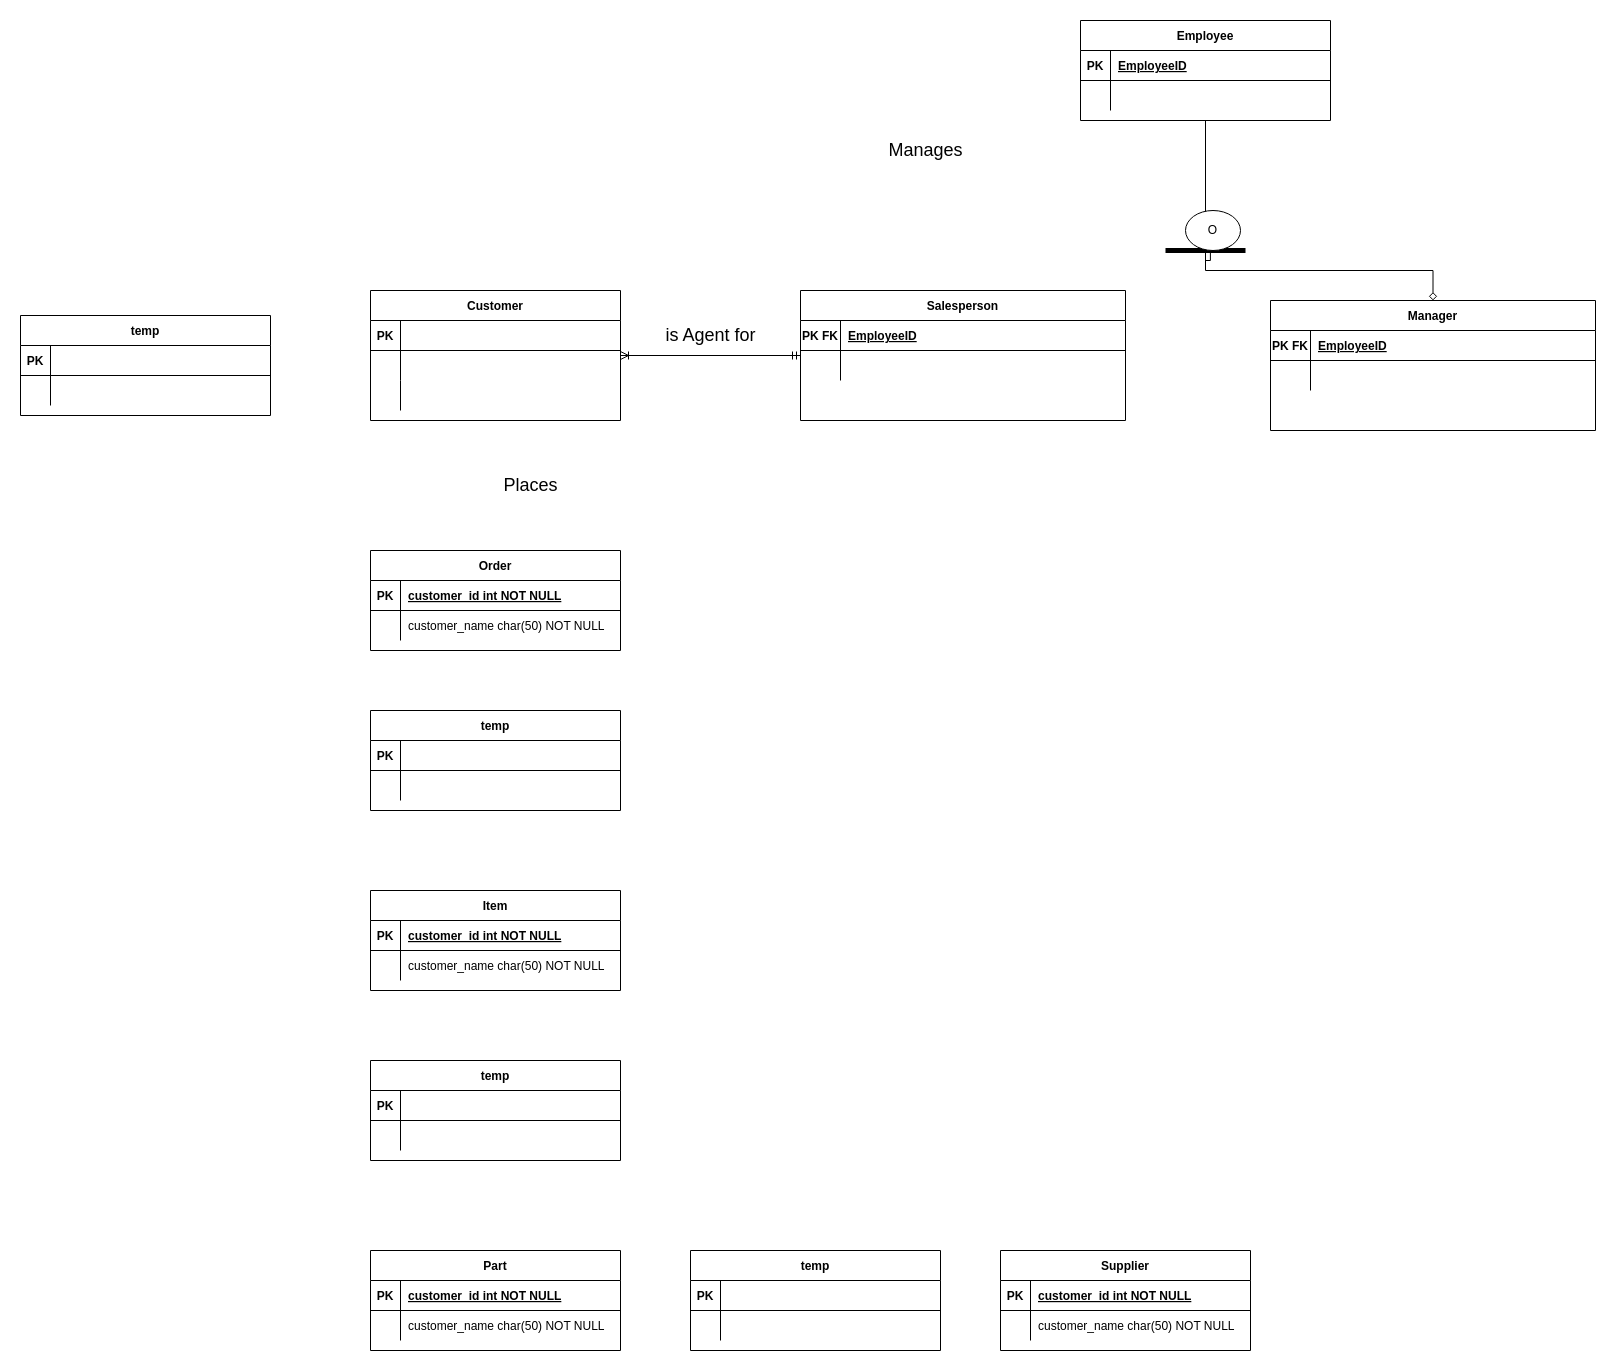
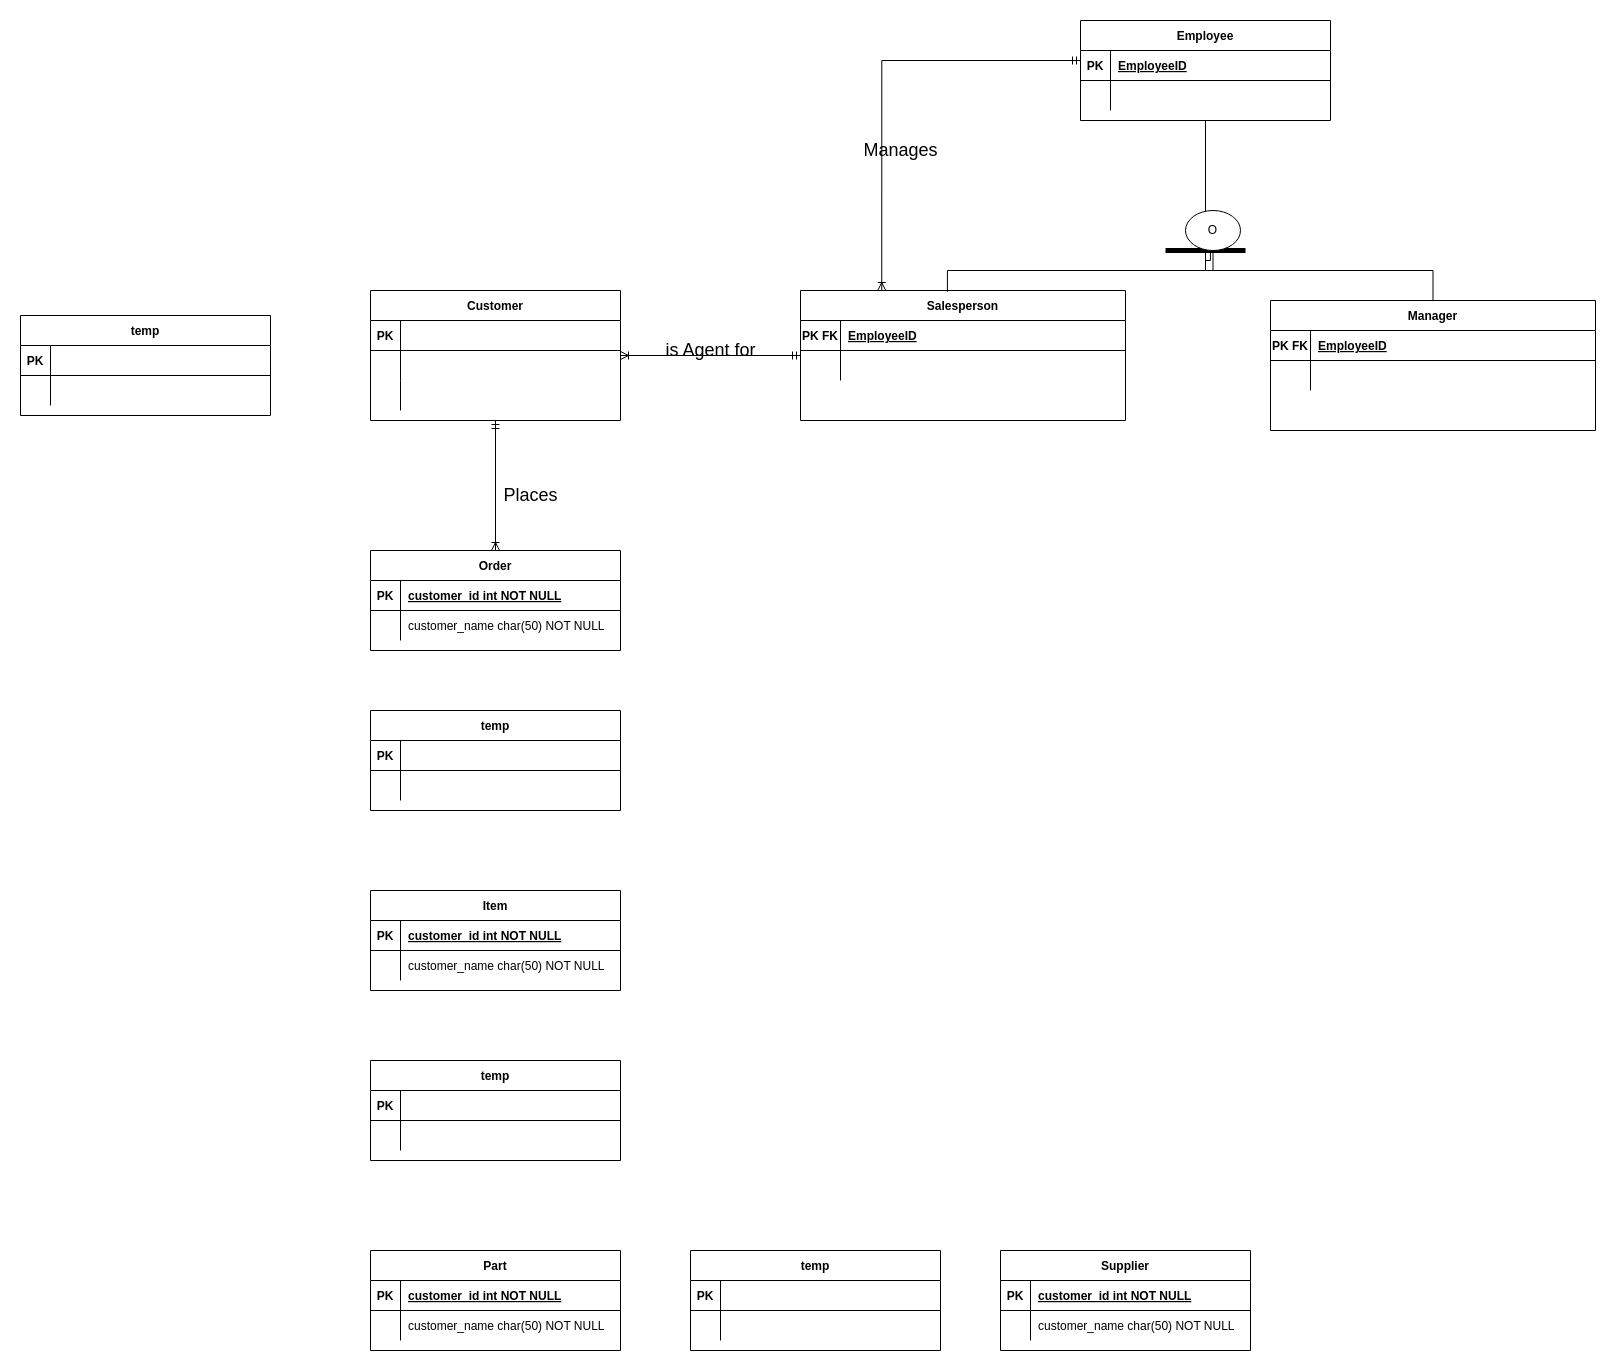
+ <mxCell id="47" style="edgeStyle=orthogonalEdgeStyle;rounded=0;orthogonalLoop=1;jettySize=auto;html=1;entryX=0.25;entryY=0;entryDx=0;entryDy=0;startArrow=ERmandOne;startFill=0;endArrow=ERoneToMany;endFill=0;" edge="1" parent="1" source="48" target="11"><mxGeometry relative="1" as="geometry"><Array as="points"><mxPoint x="881" y="60" /></Array></mxGeometry></mxCell>
- <mxCell id="66" value="&lt;font style=&quot;font-size: 18px;&quot;&gt;Manages&lt;/font&gt;" style="text;html=1;align=center;verticalAlign=middle;resizable=0;points=[];autosize=1;strokeColor=none;fillColor=none;" vertex="1" parent="1"><mxGeometry x="875" y="130" width="100" height="40" as="geometry" /></mxCell>
+ <mxCell id="66" value="&lt;font style=&quot;font-size: 18px;&quot;&gt;Manages&lt;/font&gt;" style="text;html=1;align=center;verticalAlign=middle;resizable=0;points=[];autosize=1;strokeColor=none;fillColor=none;" vertex="1" parent="1"><mxGeometry x="850" y="130" width="100" height="40" as="geometry" /></mxCell>
+ <mxCell id="62" style="rounded=0;orthogonalLoop=1;jettySize=auto;html=1;entryX=0.452;entryY=0.01;entryDx=0;entryDy=0;entryPerimeter=0;exitX=0.5;exitY=1;exitDx=0;exitDy=0;edgeStyle=orthogonalEdgeStyle;endArrow=none;endFill=0;" edge="1" parent="1" source="65" target="11"><mxGeometry relative="1" as="geometry" /></mxCell>
- <mxCell id="46" style="edgeStyle=orthogonalEdgeStyle;rounded=0;orthogonalLoop=1;jettySize=auto;html=1;entryX=0.5;entryY=0;entryDx=0;entryDy=0;exitX=0.5;exitY=1;exitDx=0;exitDy=0;endArrow=diamond;endFill=0;" edge="1" parent="1" source="48" target="55"><mxGeometry relative="1" as="geometry"><Array as="points"><mxPoint x="1205" y="270" /><mxPoint x="1433" y="270" /></Array></mxGeometry></mxCell>
+ <mxCell id="46" style="edgeStyle=orthogonalEdgeStyle;rounded=0;orthogonalLoop=1;jettySize=auto;html=1;entryX=0.5;entryY=0;entryDx=0;entryDy=0;exitX=0.5;exitY=1;exitDx=0;exitDy=0;endArrow=none;endFill=0;" edge="1" parent="1" source="48" target="55"><mxGeometry relative="1" as="geometry"><Array as="points"><mxPoint x="1205" y="270" /><mxPoint x="1433" y="270" /></Array></mxGeometry></mxCell>
- <mxCell id="69" value="&lt;font style=&quot;font-size: 18px;&quot;&gt;is Agent for&lt;/font&gt;" style="text;html=1;align=center;verticalAlign=middle;resizable=0;points=[];autosize=1;strokeColor=none;fillColor=none;" vertex="1" parent="1"><mxGeometry x="655" y="315" width="110" height="40" as="geometry" /></mxCell>
+ <mxCell id="69" value="&lt;font style=&quot;font-size: 18px;&quot;&gt;is Agent for&lt;/font&gt;" style="text;html=1;align=center;verticalAlign=middle;resizable=0;points=[];autosize=1;strokeColor=none;fillColor=none;" vertex="1" parent="1"><mxGeometry x="655" y="330" width="110" height="40" as="geometry" /></mxCell>
+ <mxCell id="68" style="edgeStyle=orthogonalEdgeStyle;rounded=0;orthogonalLoop=1;jettySize=auto;html=1;endArrow=ERoneToMany;endFill=0;startArrow=ERmandOne;startFill=0;exitX=0.5;exitY=1;exitDx=0;exitDy=0;entryX=0.5;entryY=0;entryDx=0;entryDy=0;" edge="1" parent="1" source="2" target="18"><mxGeometry relative="1" as="geometry"><mxPoint x="660" y="490" as="sourcePoint" /><mxPoint x="495" y="530" as="targetPoint" /></mxGeometry></mxCell>
- <mxCell id="70" value="&lt;font style=&quot;font-size: 18px;&quot;&gt;Places&lt;/font&gt;" style="text;html=1;align=center;verticalAlign=middle;resizable=0;points=[];autosize=1;strokeColor=none;fillColor=none;" vertex="1" parent="1"><mxGeometry x="490" y="465" width="80" height="40" as="geometry" /></mxCell>
+ <mxCell id="70" value="&lt;font style=&quot;font-size: 18px;&quot;&gt;Places&lt;/font&gt;" style="text;html=1;align=center;verticalAlign=middle;resizable=0;points=[];autosize=1;strokeColor=none;fillColor=none;" vertex="1" parent="1"><mxGeometry x="490" y="475" width="80" height="40" as="geometry" /></mxCell>
